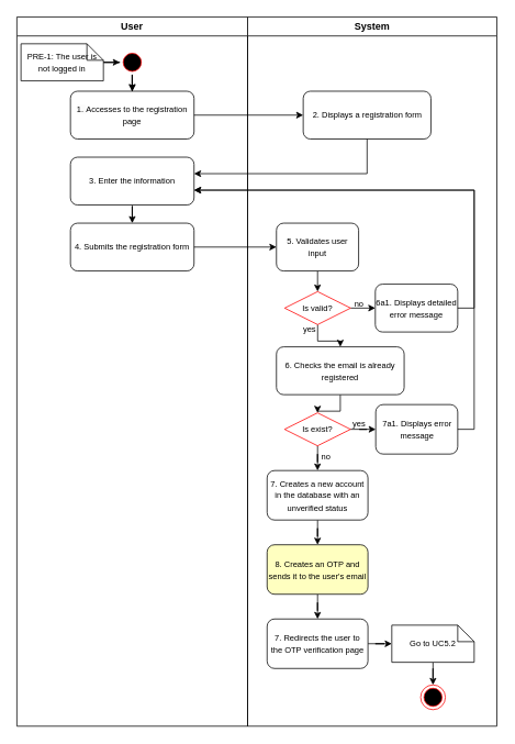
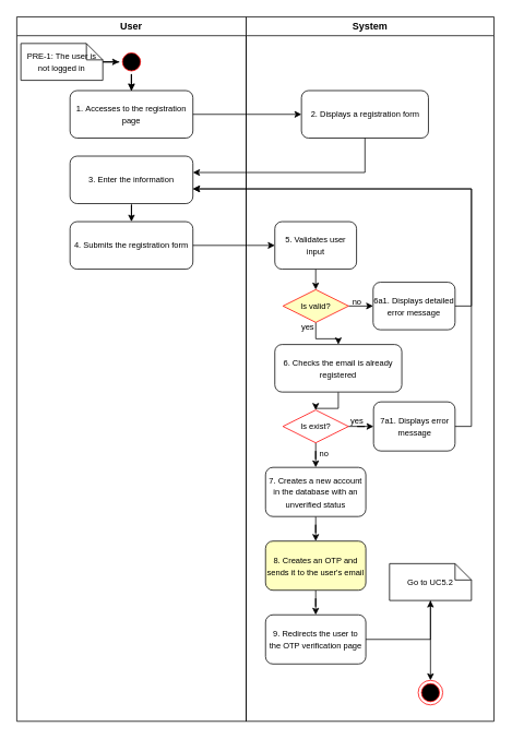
- <mxCell id="17" value="Is valid?" style="rhombus;fillColor=#ffffff;strokeColor=#ff0000;whiteSpace=wrap;fontSize=10;" parent="12" vertex="1"><mxGeometry x="45.0" y="333" width="80" height="40" as="geometry" /></mxCell>
+ <mxCell id="17" value="Is valid?" style="rhombus;fillColor=#ffffc0;strokeColor=#ff0000;whiteSpace=wrap;fontSize=10;" parent="12" vertex="1"><mxGeometry x="45.0" y="333" width="80" height="40" as="geometry" /></mxCell>
- <mxCell id="35" value="&lt;span style=&quot;font-size: 10px;&quot;&gt;7. Redirects the user to the OTP verification page&lt;/span&gt;" style="rounded=1;whiteSpace=wrap;html=1;verticalAlign=middle;" parent="12" vertex="1"><mxGeometry x="23.67" y="730" width="122.39" height="60" as="geometry" /></mxCell>
+ <mxCell id="35" value="&lt;span style=&quot;font-size: 10px;&quot;&gt;9. Redirects the user to the OTP verification page&lt;/span&gt;" style="rounded=1;whiteSpace=wrap;html=1;verticalAlign=middle;" parent="12" vertex="1"><mxGeometry x="23.67" y="730" width="122.39" height="60" as="geometry" /></mxCell>
- <mxCell id="34" value="&lt;font style=&quot;font-size: 10px;&quot;&gt;Go to UC5.2&lt;/font&gt;" style="shape=note;size=20;whiteSpace=wrap;html=1;" parent="12" vertex="1"><mxGeometry x="175" y="737.5" width="100" height="45" as="geometry" /></mxCell>
+ <mxCell id="34" value="&lt;font style=&quot;font-size: 10px;&quot;&gt;Go to UC5.2&lt;/font&gt;" style="shape=note;size=20;whiteSpace=wrap;html=1;" parent="12" vertex="1"><mxGeometry x="175" y="667.5" width="100" height="45" as="geometry" /></mxCell>
